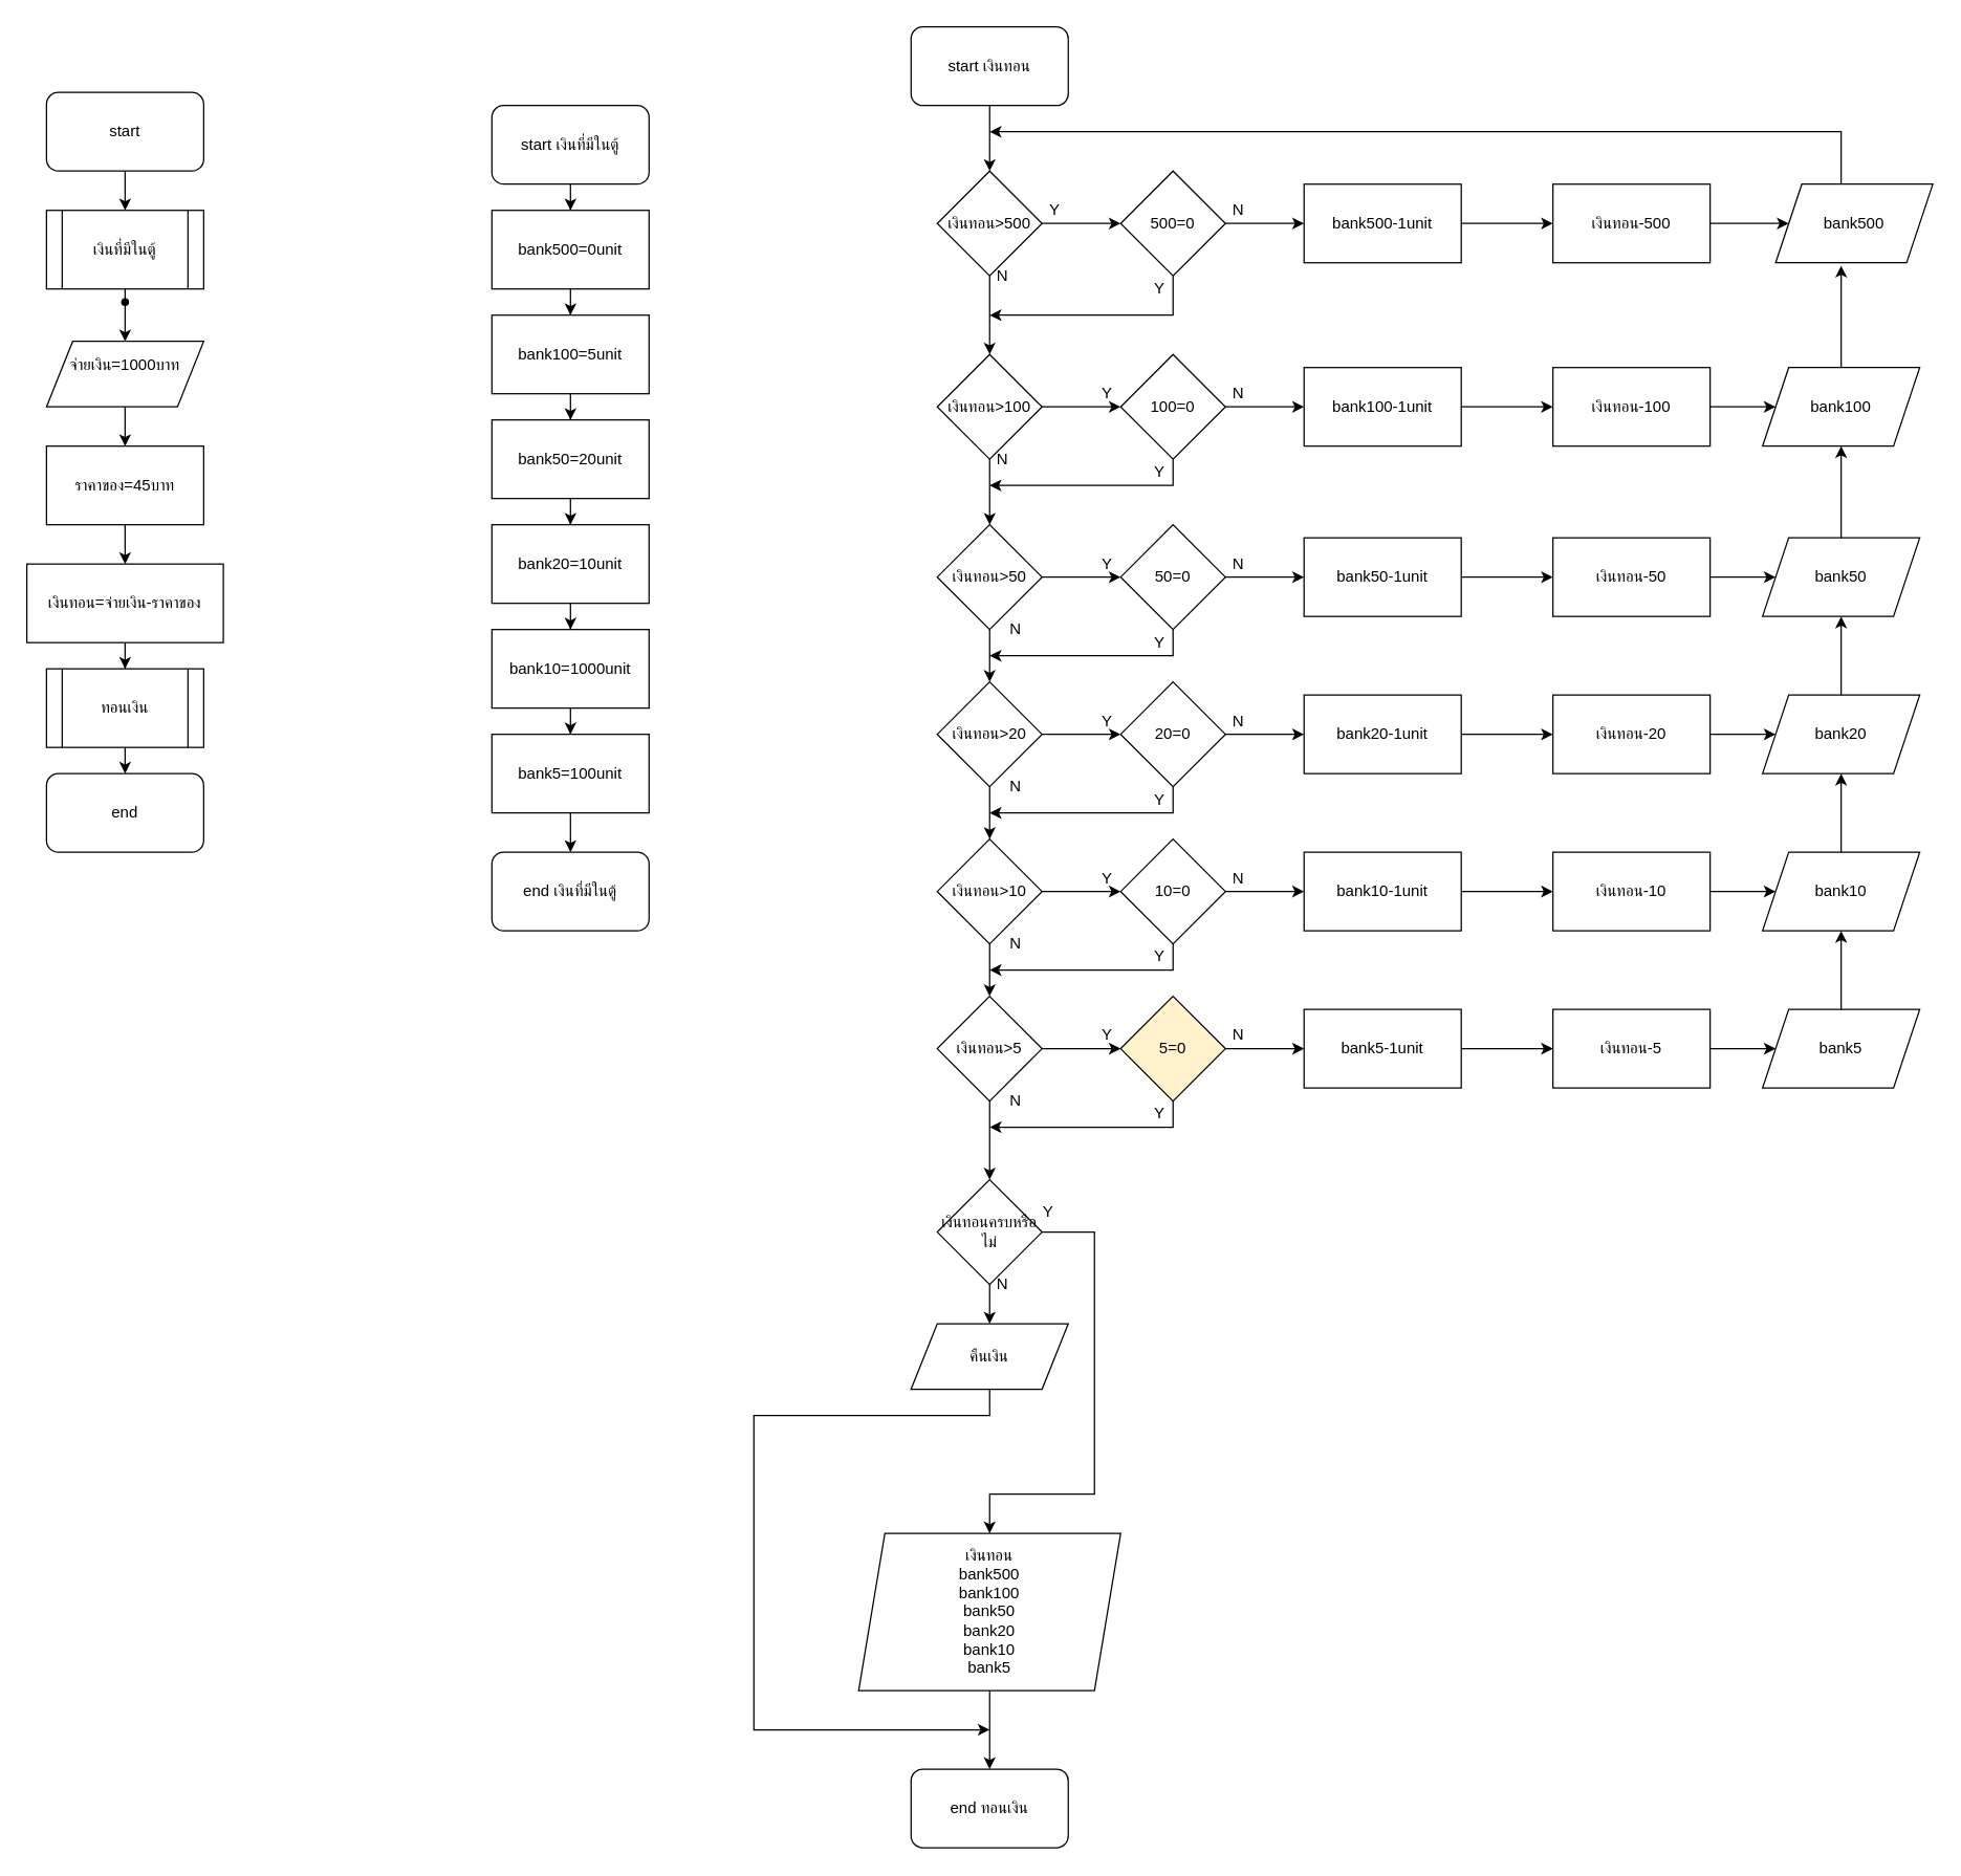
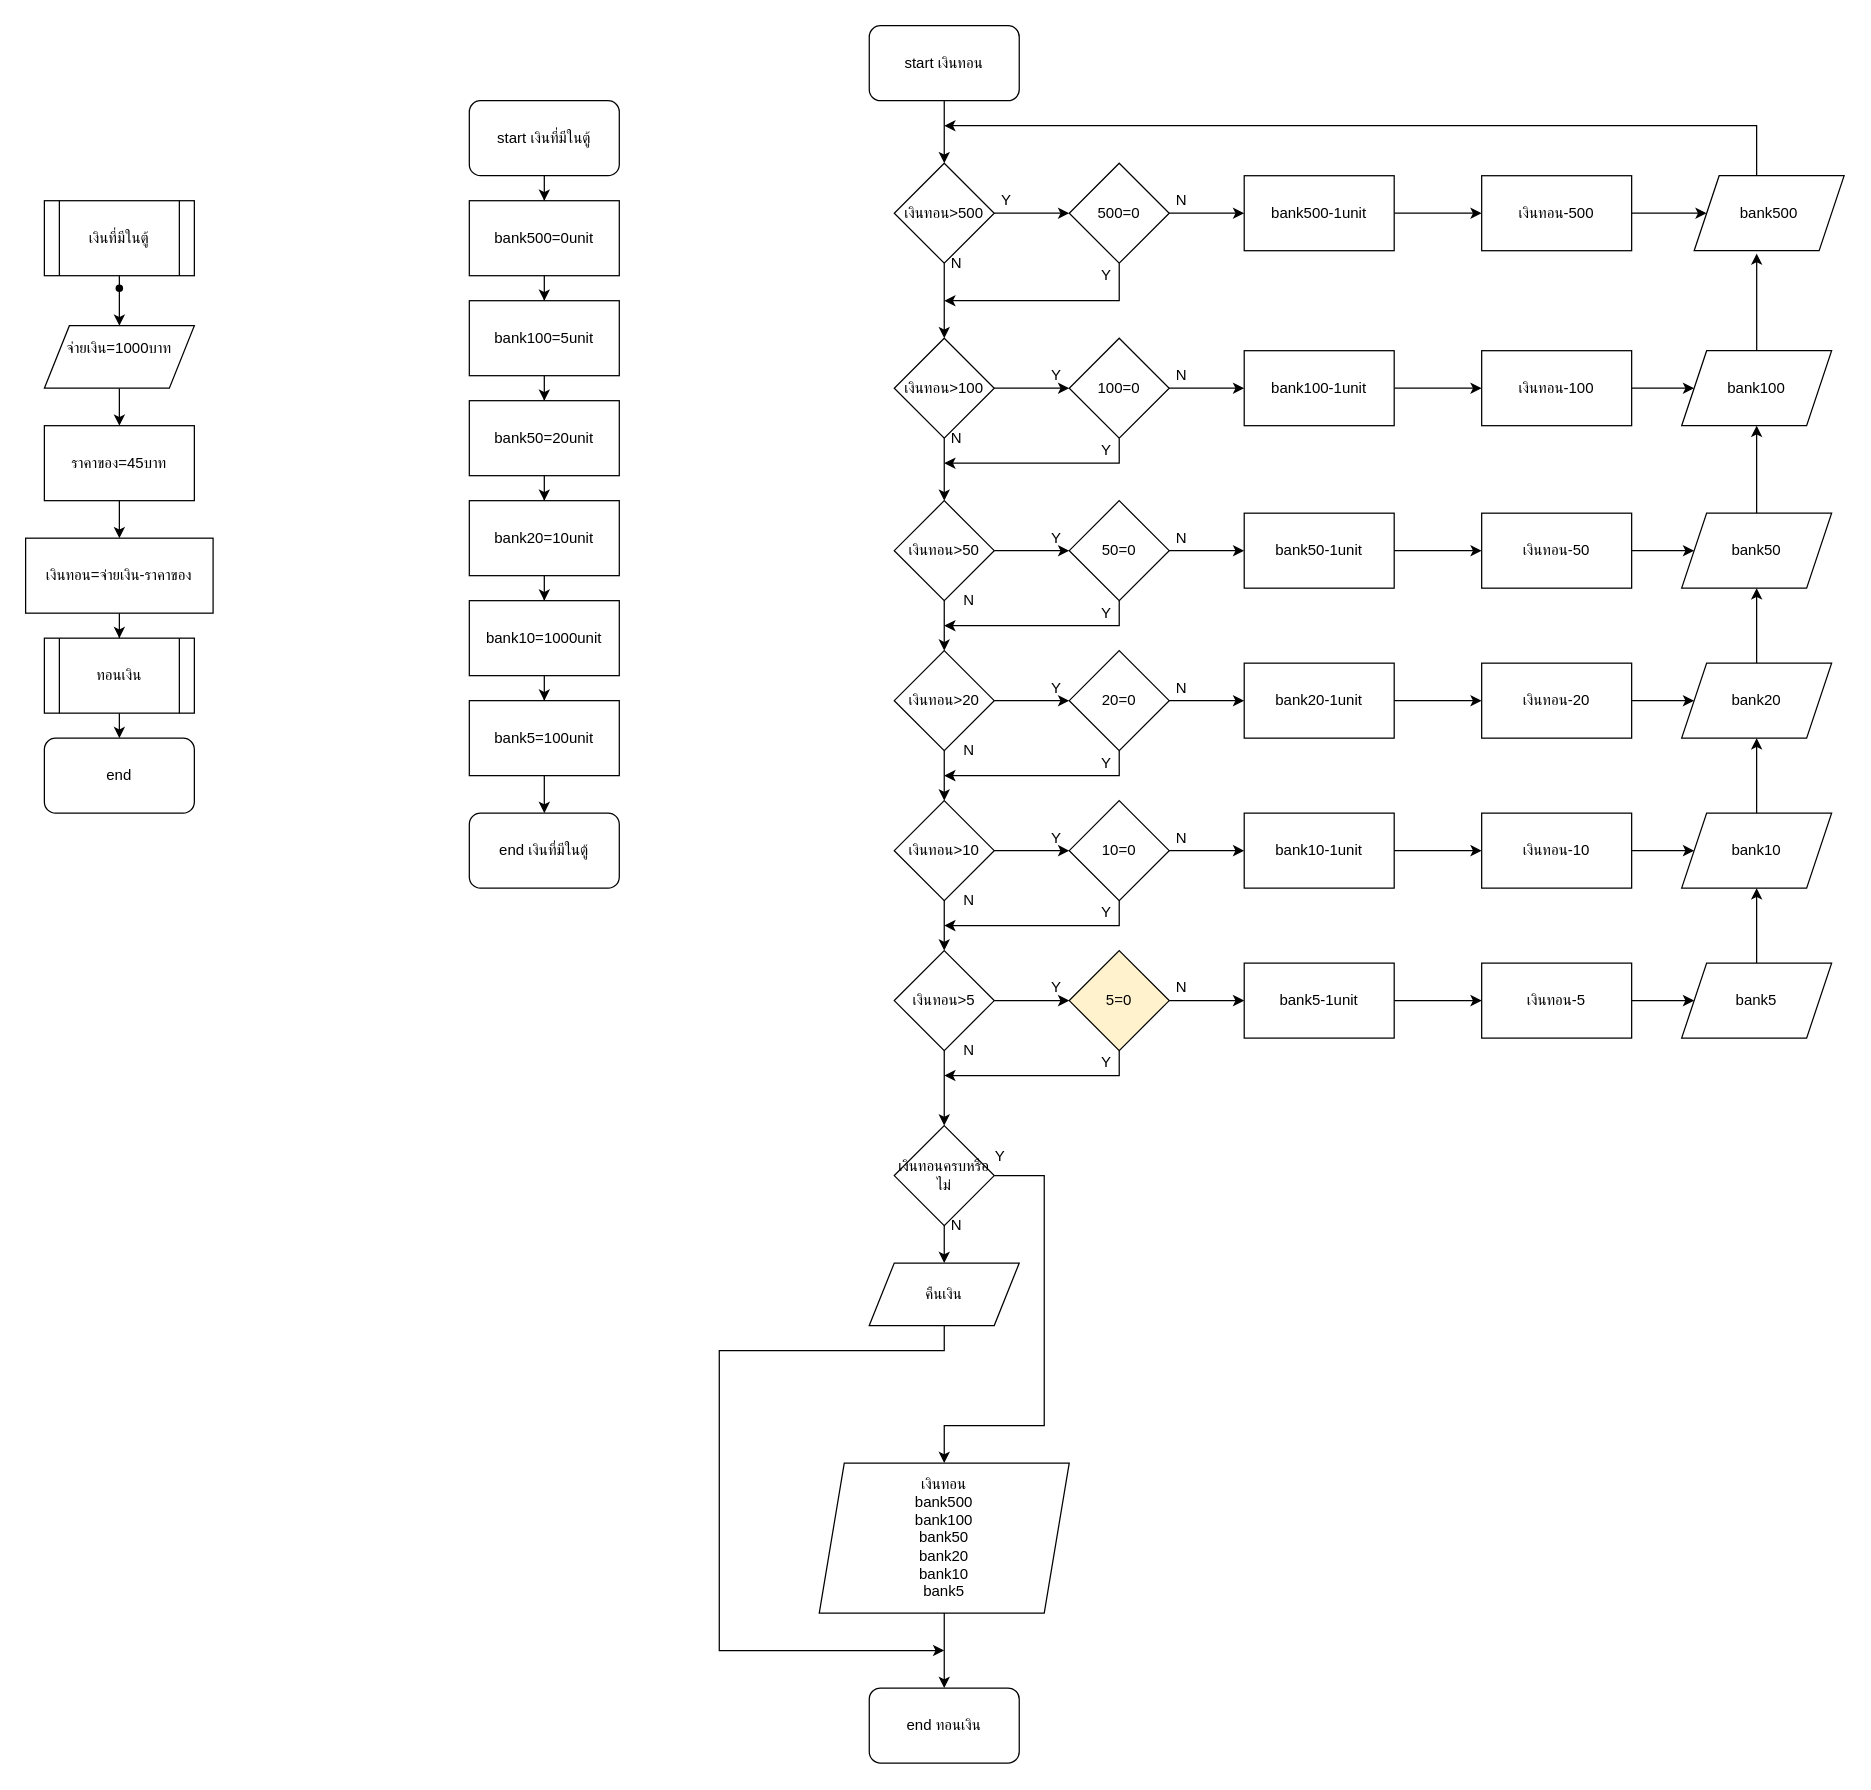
- <mxCell id="3" value="start" style="rounded=1;whiteSpace=wrap;html=1;" vertex="1" parent="1"><mxGeometry x="35" y="70" width="120" height="60" as="geometry" /></mxCell>
- <mxCell id="2" value="" style="edgeStyle=orthogonalEdgeStyle;rounded=0;orthogonalLoop=1;jettySize=auto;html=1;" edge="1" parent="1" source="3" target="22"><mxGeometry relative="1" as="geometry" /></mxCell>
